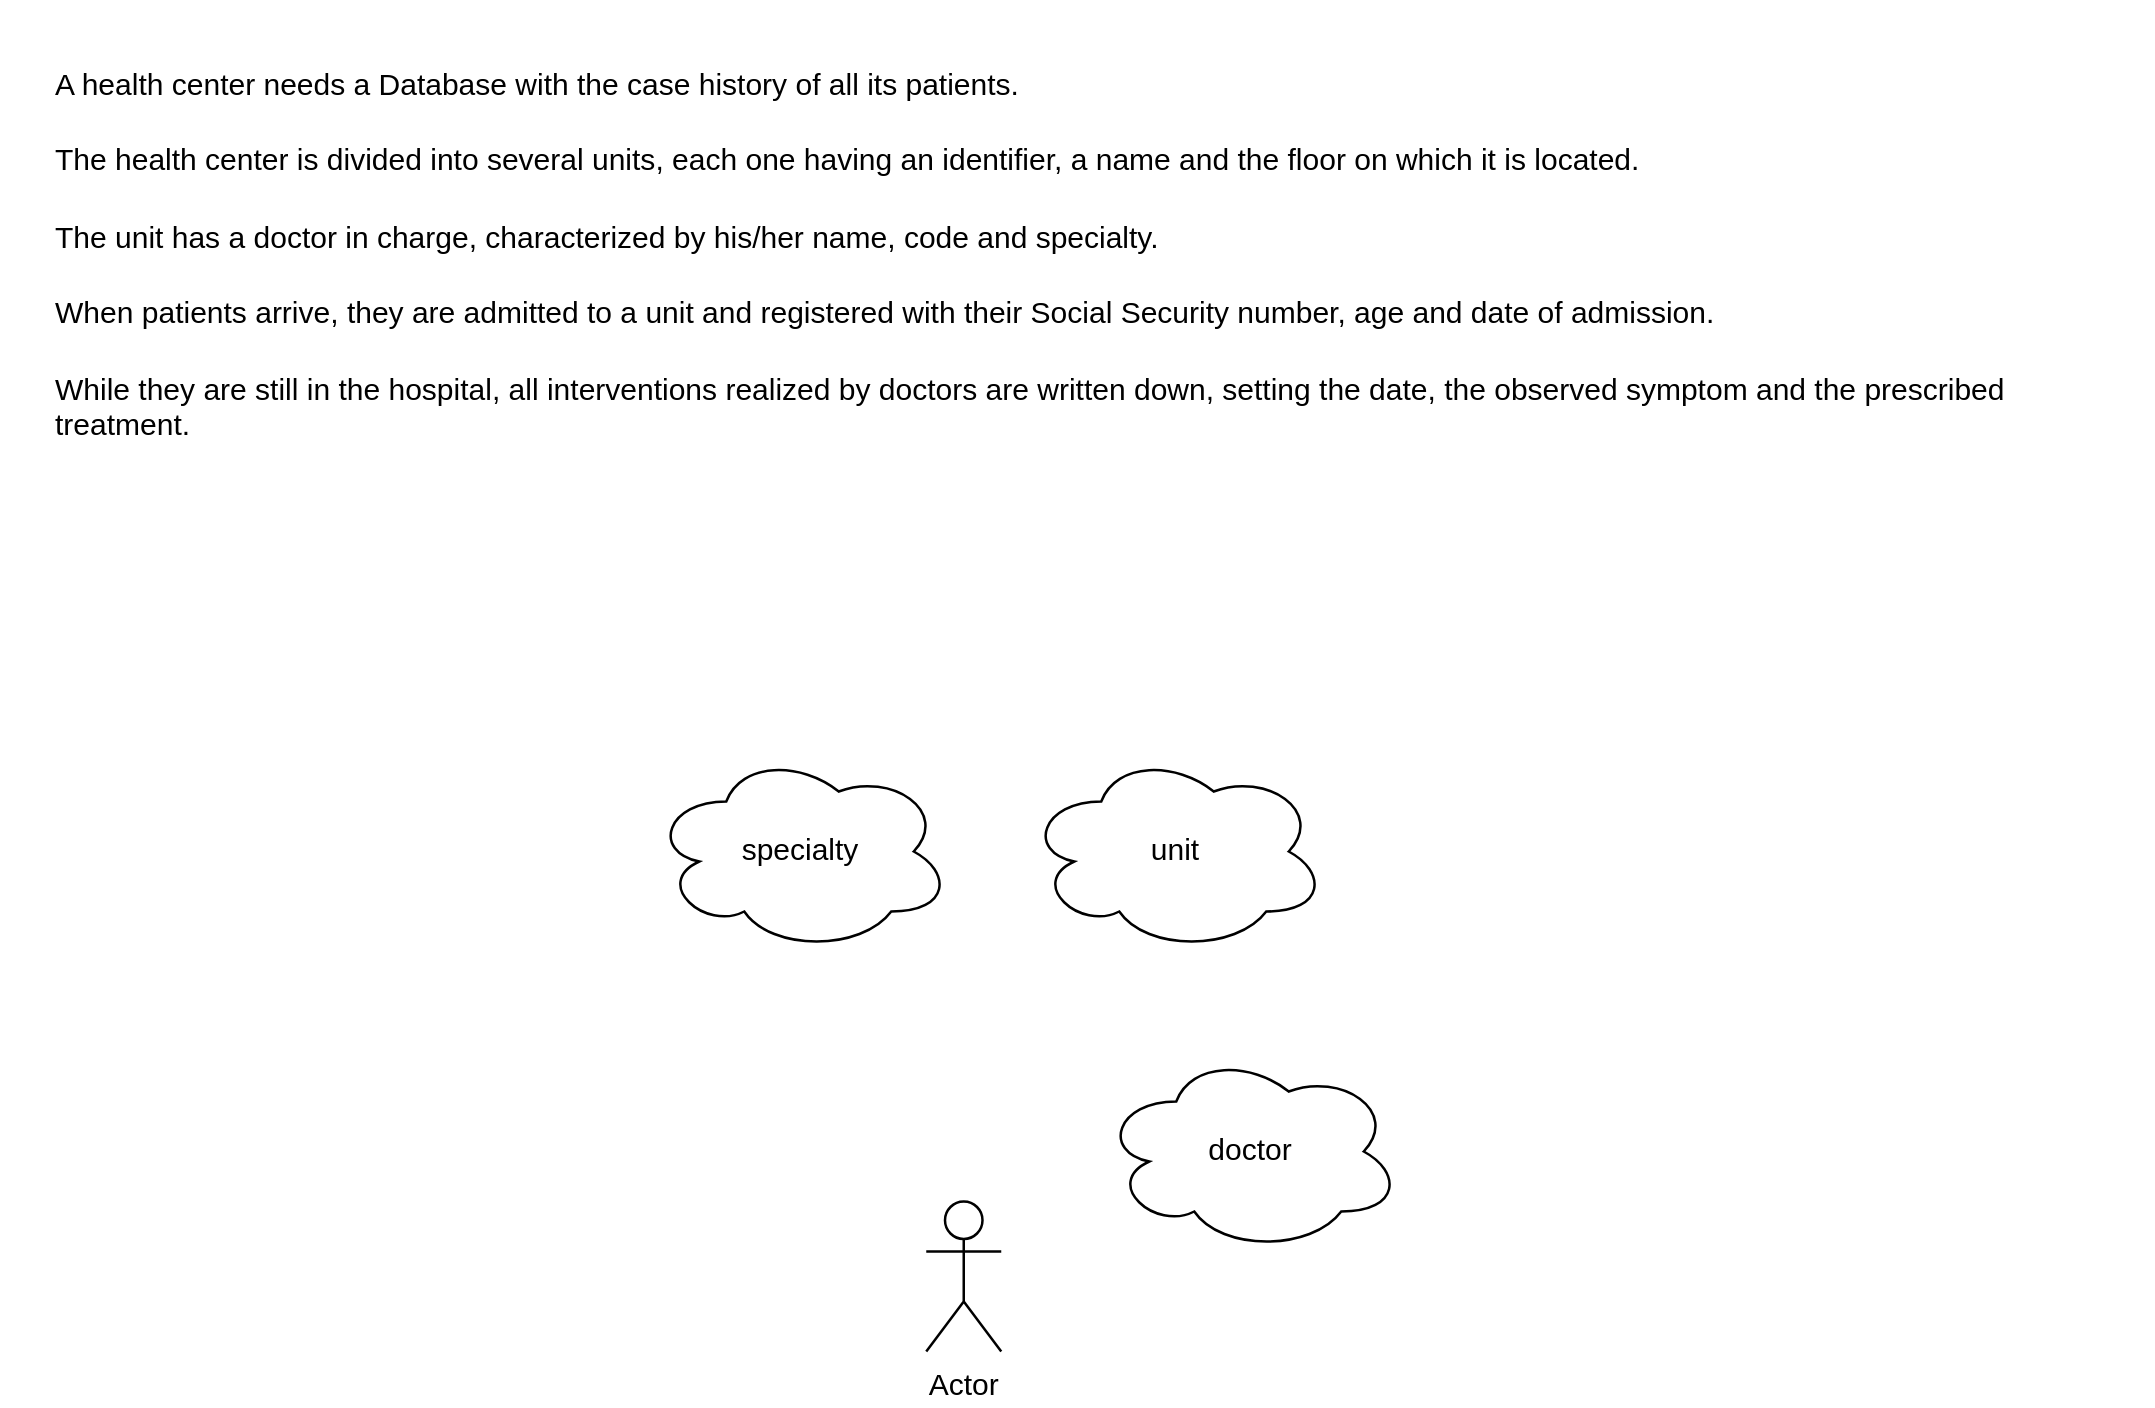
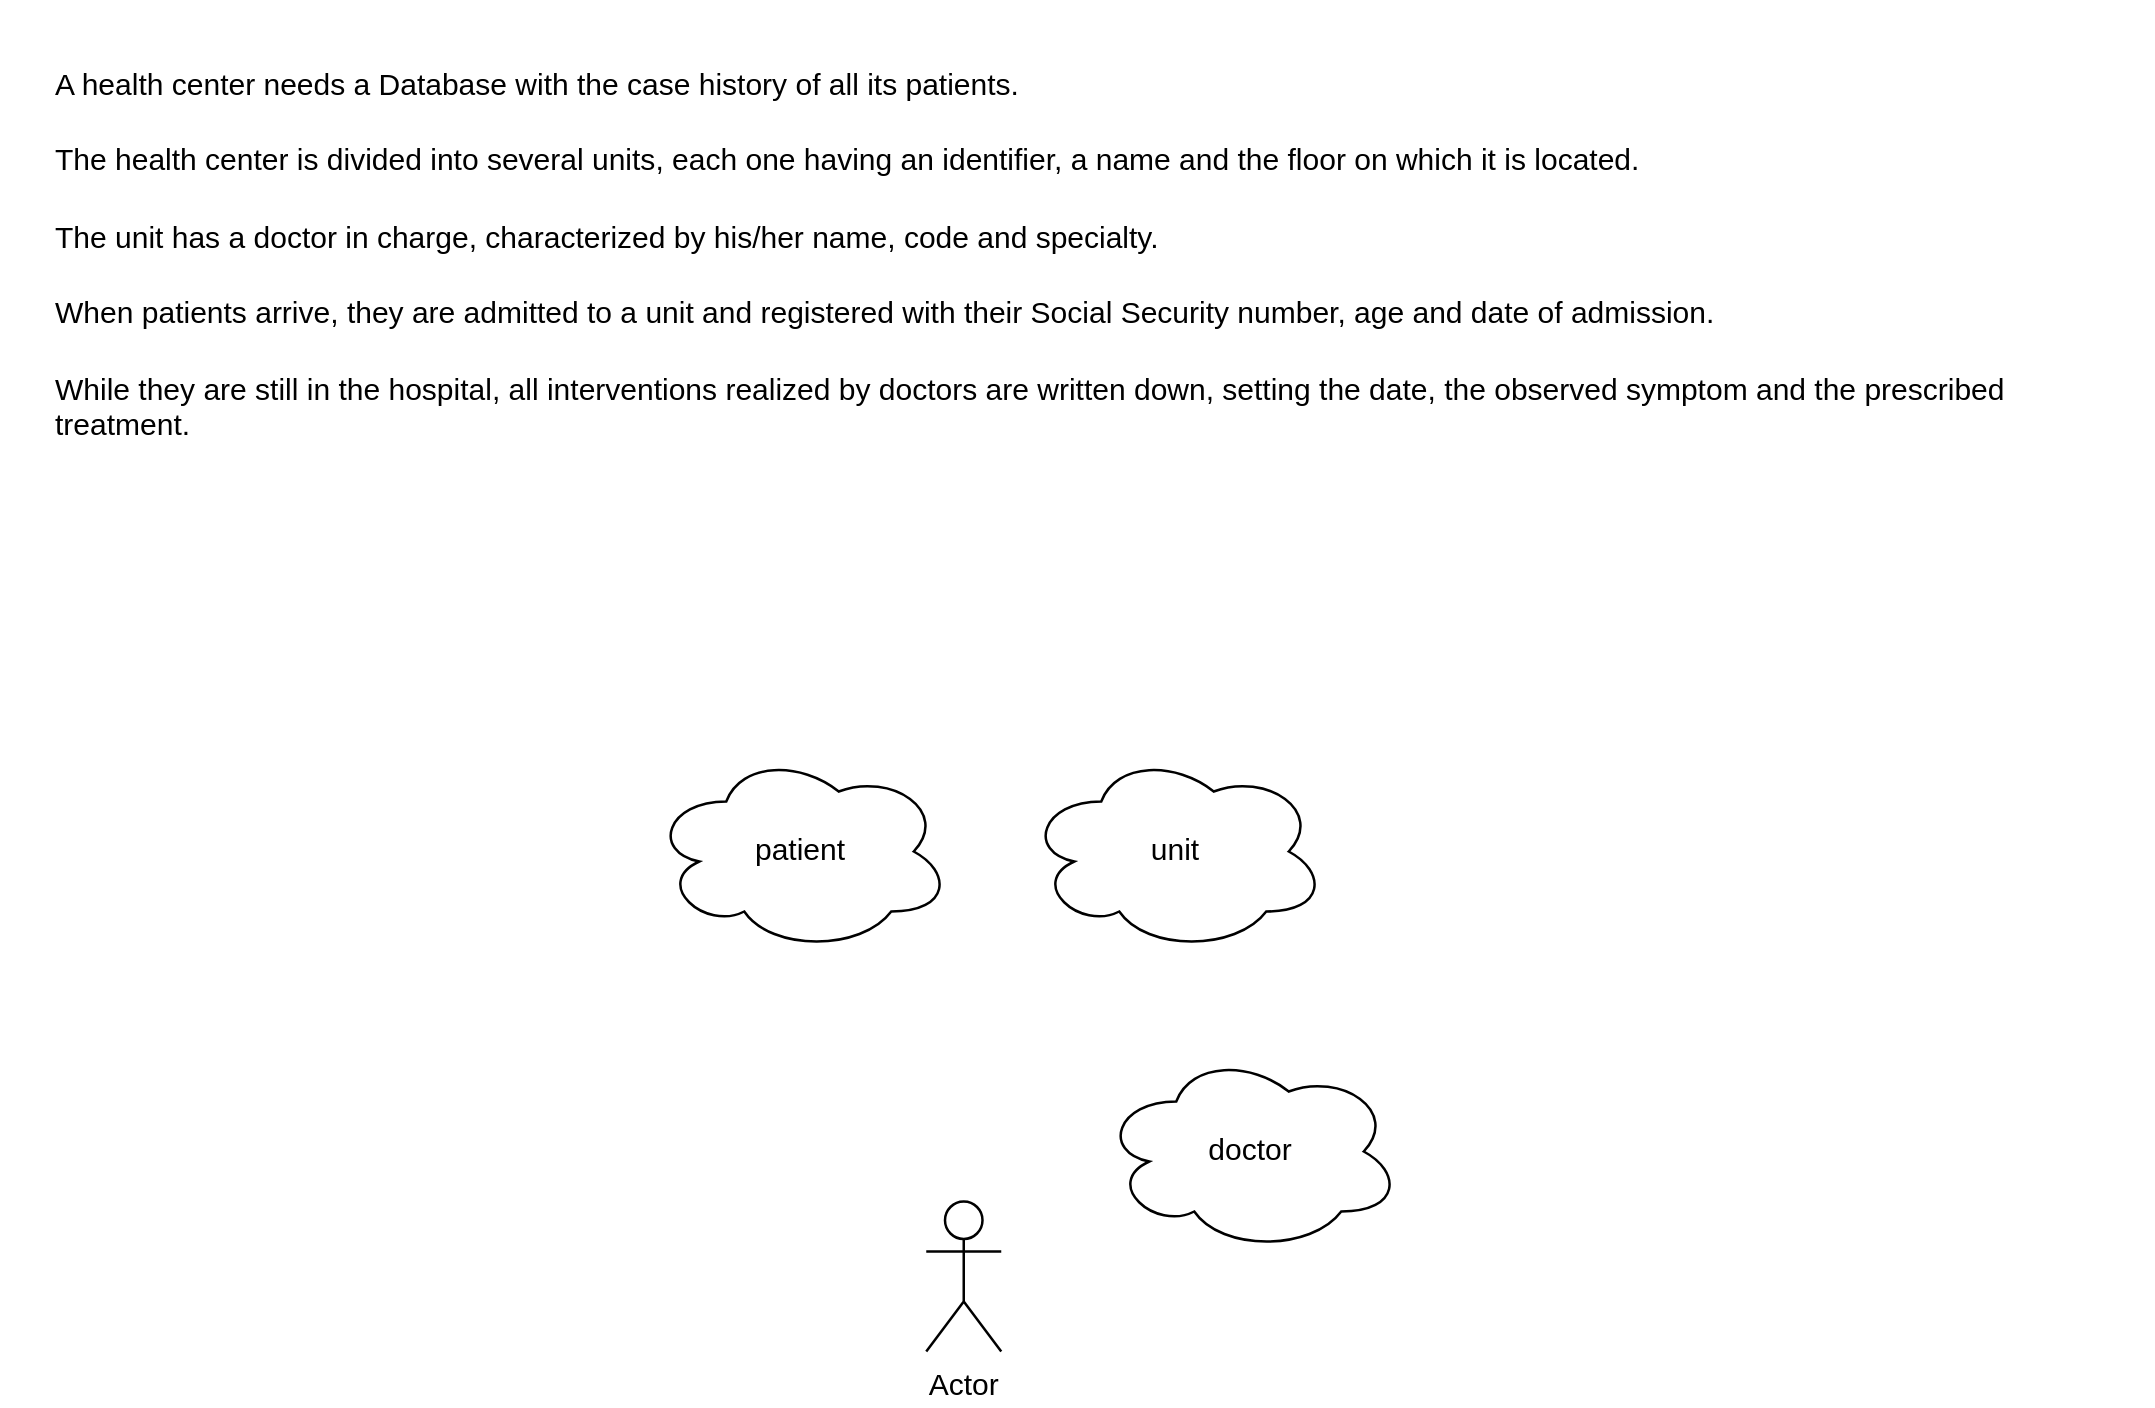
- <mxCell id="6" value="specialty" style="ellipse;shape=cloud;whiteSpace=wrap;html=1;" vertex="1" parent="1"><mxGeometry x="260" y="300" width="120" height="80" as="geometry" /></mxCell>
+ <mxCell id="6" value="patient" style="ellipse;shape=cloud;whiteSpace=wrap;html=1;" vertex="1" parent="1"><mxGeometry x="260" y="300" width="120" height="80" as="geometry" /></mxCell>
